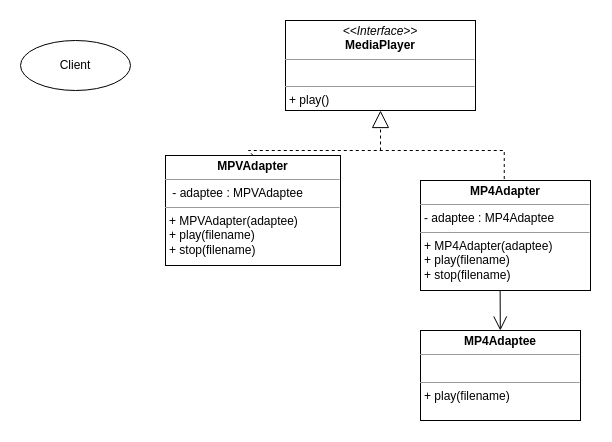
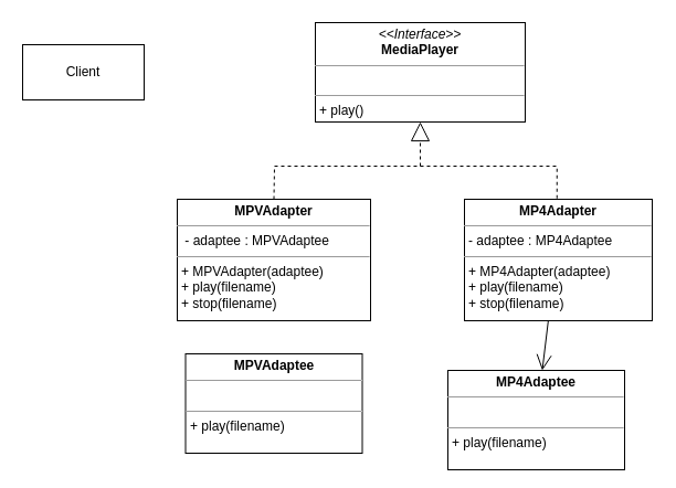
- <mxCell id="10" value="Client" style="ellipse;html=1;whiteSpace=wrap;" parent="1" vertex="1"><mxGeometry x="20" y="40" width="110" height="50" as="geometry" /></mxCell>
+ <mxCell id="10" value="Client" style="html=1;whiteSpace=wrap;" parent="1" vertex="1"><mxGeometry x="20" y="40" width="110" height="50" as="geometry" /></mxCell>
- <mxCell id="2" value="&lt;p style=&quot;margin:0px;margin-top:4px;text-align:center;&quot;&gt;&lt;b&gt;MPVAdapter&lt;/b&gt;&lt;/p&gt;&lt;hr size=&quot;1&quot;&gt;&lt;p style=&quot;margin:0px;margin-left:4px;&quot;&gt;&amp;nbsp;- adaptee : MPVAdaptee&lt;/p&gt;&lt;hr size=&quot;1&quot;&gt;&lt;p style=&quot;margin:0px;margin-left:4px;&quot;&gt;+ MPVAdapter(adaptee)&lt;/p&gt;&lt;p style=&quot;margin:0px;margin-left:4px;&quot;&gt;+ play(filename)&lt;/p&gt;&lt;p style=&quot;margin:0px;margin-left:4px;&quot;&gt;+ stop(filename)&lt;br&gt;&lt;/p&gt;" style="verticalAlign=top;align=left;overflow=fill;fontSize=12;fontFamily=Helvetica;html=1;whiteSpace=wrap;" parent="1" vertex="1"><mxGeometry x="165" y="155" width="175" height="110" as="geometry" /></mxCell>
+ <mxCell id="2" value="&lt;p style=&quot;margin:0px;margin-top:4px;text-align:center;&quot;&gt;&lt;b&gt;MPVAdapter&lt;/b&gt;&lt;/p&gt;&lt;hr size=&quot;1&quot;&gt;&lt;p style=&quot;margin:0px;margin-left:4px;&quot;&gt;&amp;nbsp;- adaptee : MPVAdaptee&lt;/p&gt;&lt;hr size=&quot;1&quot;&gt;&lt;p style=&quot;margin:0px;margin-left:4px;&quot;&gt;+ MPVAdapter(adaptee)&lt;/p&gt;&lt;p style=&quot;margin:0px;margin-left:4px;&quot;&gt;+ play(filename)&lt;/p&gt;&lt;p style=&quot;margin:0px;margin-left:4px;&quot;&gt;+ stop(filename)&lt;br&gt;&lt;/p&gt;" style="verticalAlign=top;align=left;overflow=fill;fontSize=12;fontFamily=Helvetica;html=1;whiteSpace=wrap;" parent="1" vertex="1"><mxGeometry x="160" y="180" width="175" height="110" as="geometry" /></mxCell>
+ <mxCell id="4" value="&lt;p style=&quot;margin:0px;margin-top:4px;text-align:center;&quot;&gt;&lt;b&gt;MPVAdaptee&lt;/b&gt;&lt;/p&gt;&lt;hr size=&quot;1&quot;&gt;&lt;p style=&quot;margin:0px;margin-left:4px;&quot;&gt;&lt;br&gt;&lt;/p&gt;&lt;hr size=&quot;1&quot;&gt;&lt;p style=&quot;margin:0px;margin-left:4px;&quot;&gt;+ play(filename)&lt;br&gt;&lt;/p&gt;" style="verticalAlign=top;align=left;overflow=fill;fontSize=12;fontFamily=Helvetica;html=1;whiteSpace=wrap;" parent="1" vertex="1"><mxGeometry x="167.5" y="320" width="160" height="90" as="geometry" /></mxCell>
- <mxCell id="3" value="&lt;p style=&quot;margin:0px;margin-top:4px;text-align:center;&quot;&gt;&lt;b&gt;MP4Adaptee&lt;/b&gt;&lt;/p&gt;&lt;hr size=&quot;1&quot;&gt;&lt;p style=&quot;margin:0px;margin-left:4px;&quot;&gt;&lt;br&gt;&lt;/p&gt;&lt;hr size=&quot;1&quot;&gt;&lt;p style=&quot;margin:0px;margin-left:4px;&quot;&gt;+ play(filename)&lt;br&gt;&lt;/p&gt;" style="verticalAlign=top;align=left;overflow=fill;fontSize=12;fontFamily=Helvetica;html=1;whiteSpace=wrap;" parent="1" vertex="1"><mxGeometry x="420" y="330" width="160" height="90" as="geometry" /></mxCell>
+ <mxCell id="3" value="&lt;p style=&quot;margin:0px;margin-top:4px;text-align:center;&quot;&gt;&lt;b&gt;MP4Adaptee&lt;/b&gt;&lt;/p&gt;&lt;hr size=&quot;1&quot;&gt;&lt;p style=&quot;margin:0px;margin-left:4px;&quot;&gt;&lt;br&gt;&lt;/p&gt;&lt;hr size=&quot;1&quot;&gt;&lt;p style=&quot;margin:0px;margin-left:4px;&quot;&gt;+ play(filename)&lt;br&gt;&lt;/p&gt;" style="verticalAlign=top;align=left;overflow=fill;fontSize=12;fontFamily=Helvetica;html=1;whiteSpace=wrap;" parent="1" vertex="1"><mxGeometry x="405" y="335" width="160" height="90" as="geometry" /></mxCell>
